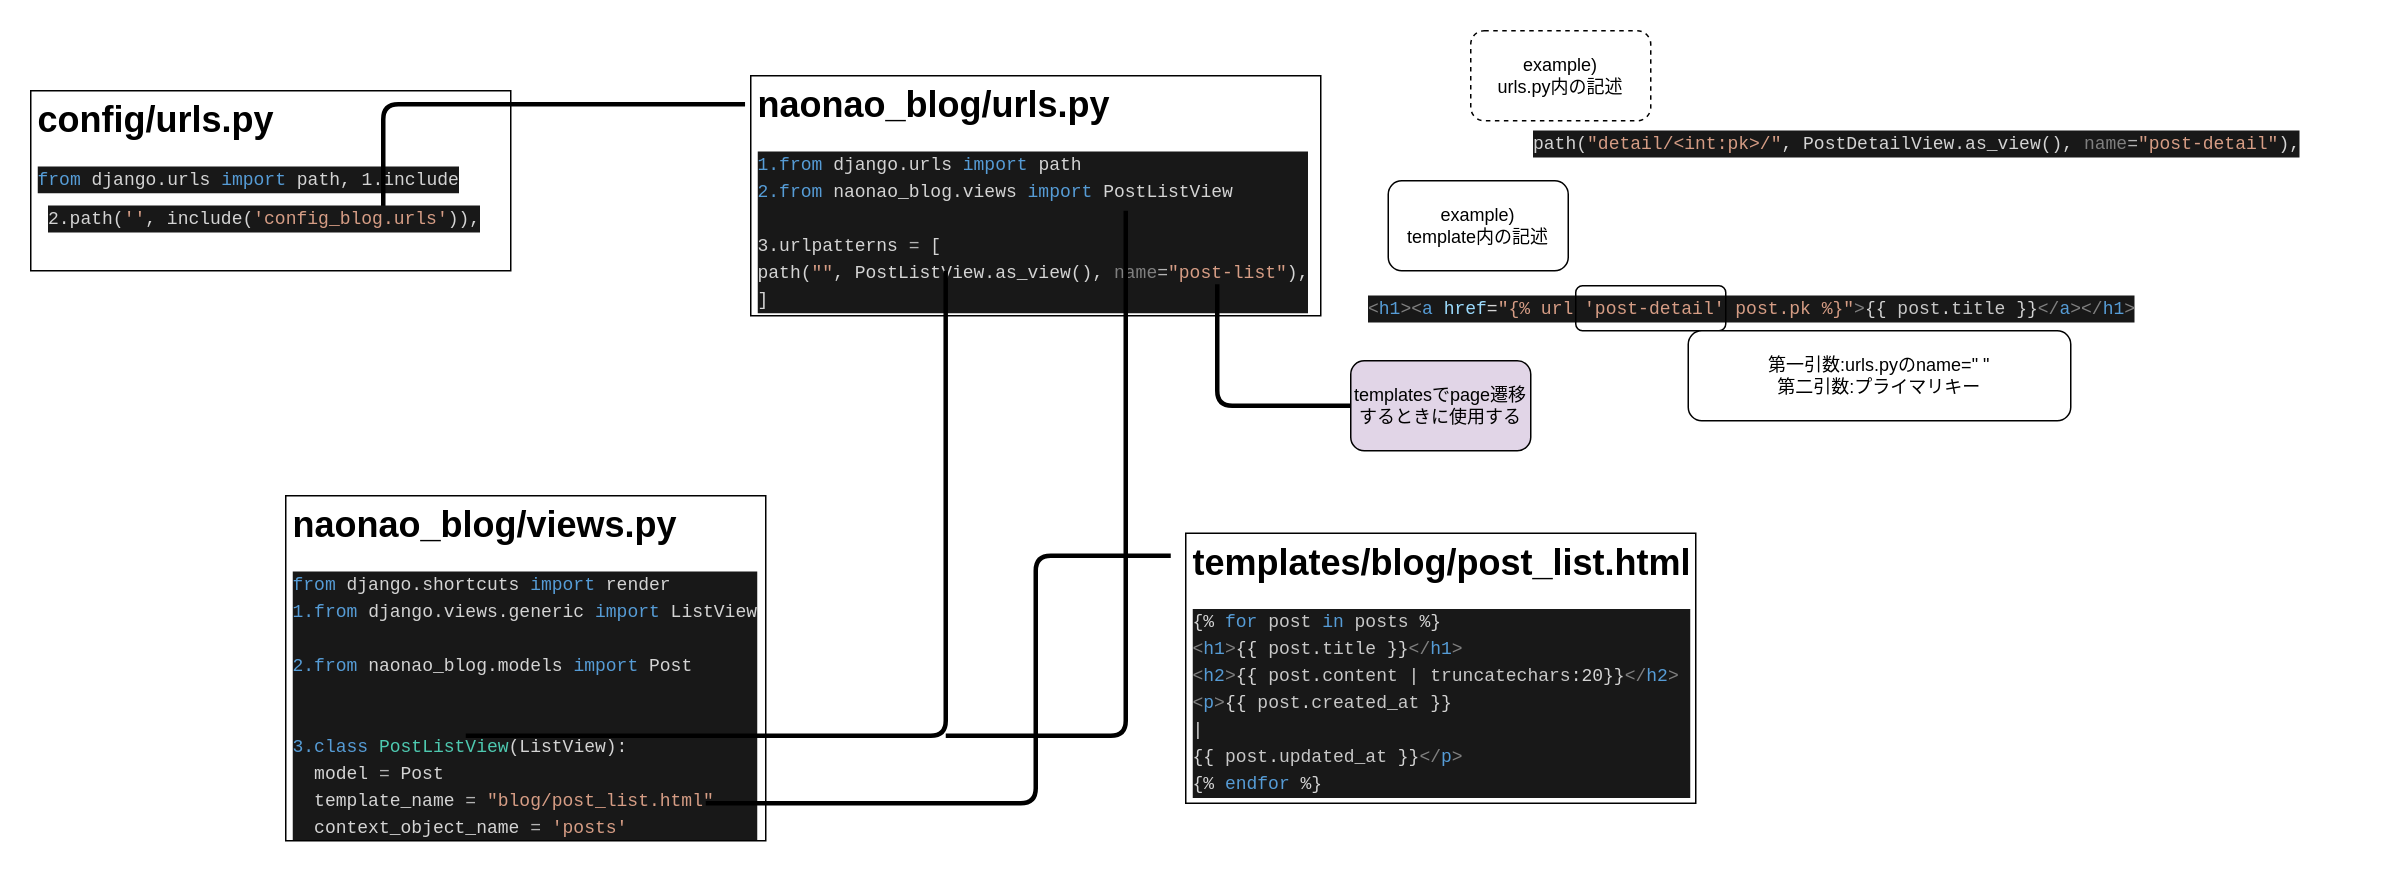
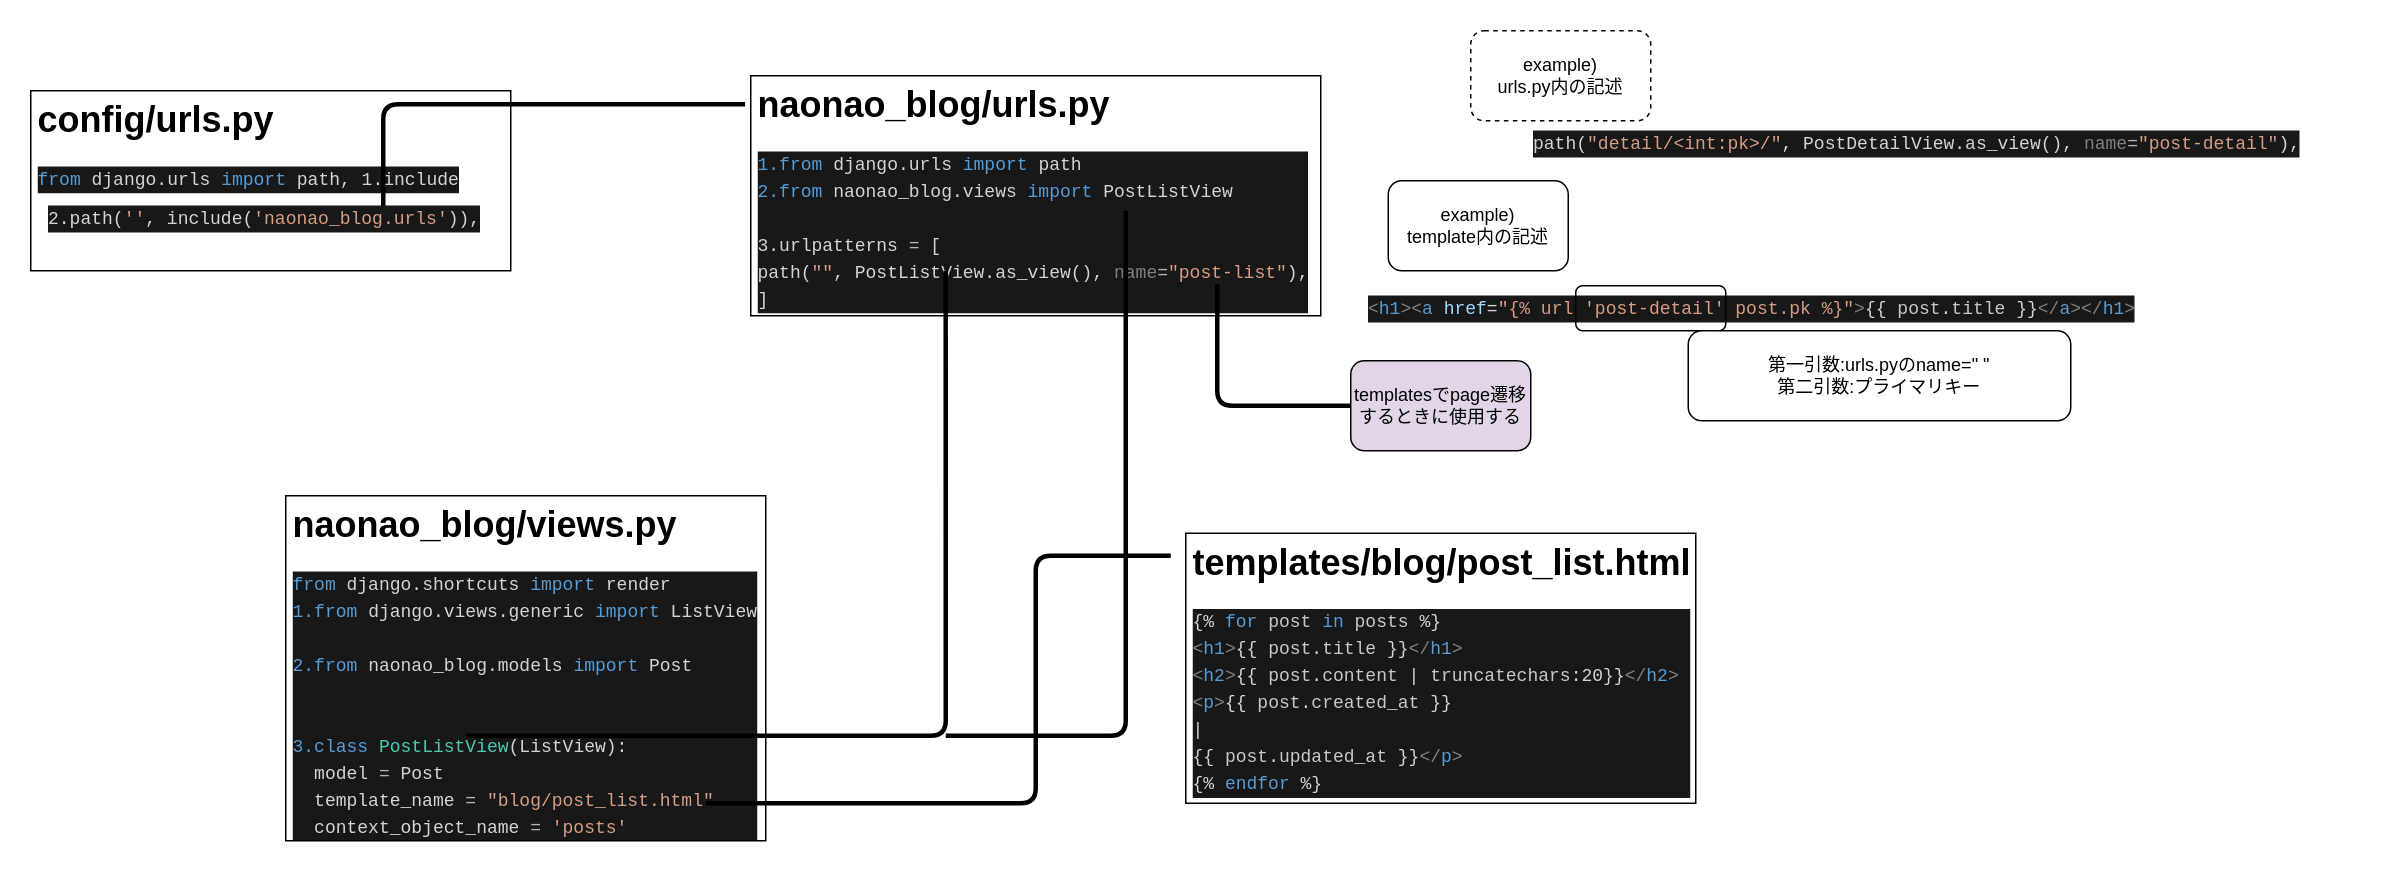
- <mxCell id="5" value="&lt;div style=&quot;color: rgb(212 , 212 , 212) ; background-color: rgb(24 , 24 , 24) ; font-family: &amp;#34;menlo&amp;#34; , &amp;#34;monaco&amp;#34; , &amp;#34;courier new&amp;#34; , monospace ; font-weight: normal ; font-size: 12px ; line-height: 18px&quot;&gt;&lt;div&gt;&lt;span style=&quot;color: #d4d4d4&quot;&gt;2.path(&lt;/span&gt;&lt;span style=&quot;color: #d69d85&quot;&gt;''&lt;/span&gt;&lt;span style=&quot;color: #d4d4d4&quot;&gt;, include(&lt;/span&gt;&lt;span style=&quot;color: #d69d85&quot;&gt;'config_blog.urls'&lt;/span&gt;&lt;span style=&quot;color: #d4d4d4&quot;&gt;)),&lt;/span&gt;&lt;/div&gt;&lt;/div&gt;" style="text;whiteSpace=wrap;html=1;rotatable=1;resizable=0;" parent="1" vertex="1"><mxGeometry x="30" y="130" width="300" height="30" as="geometry" /></mxCell>
+ <mxCell id="5" value="&lt;div style=&quot;color: rgb(212 , 212 , 212) ; background-color: rgb(24 , 24 , 24) ; font-family: &amp;#34;menlo&amp;#34; , &amp;#34;monaco&amp;#34; , &amp;#34;courier new&amp;#34; , monospace ; font-weight: normal ; font-size: 12px ; line-height: 18px&quot;&gt;&lt;div&gt;&lt;span style=&quot;color: #d4d4d4&quot;&gt;2.path(&lt;/span&gt;&lt;span style=&quot;color: #d69d85&quot;&gt;''&lt;/span&gt;&lt;span style=&quot;color: #d4d4d4&quot;&gt;, include(&lt;/span&gt;&lt;span style=&quot;color: #d69d85&quot;&gt;'naonao_blog.urls'&lt;/span&gt;&lt;span style=&quot;color: #d4d4d4&quot;&gt;)),&lt;/span&gt;&lt;/div&gt;&lt;/div&gt;" style="text;whiteSpace=wrap;html=1;rotatable=1;resizable=0;" parent="1" vertex="1"><mxGeometry x="30" y="130" width="300" height="30" as="geometry" /></mxCell>
